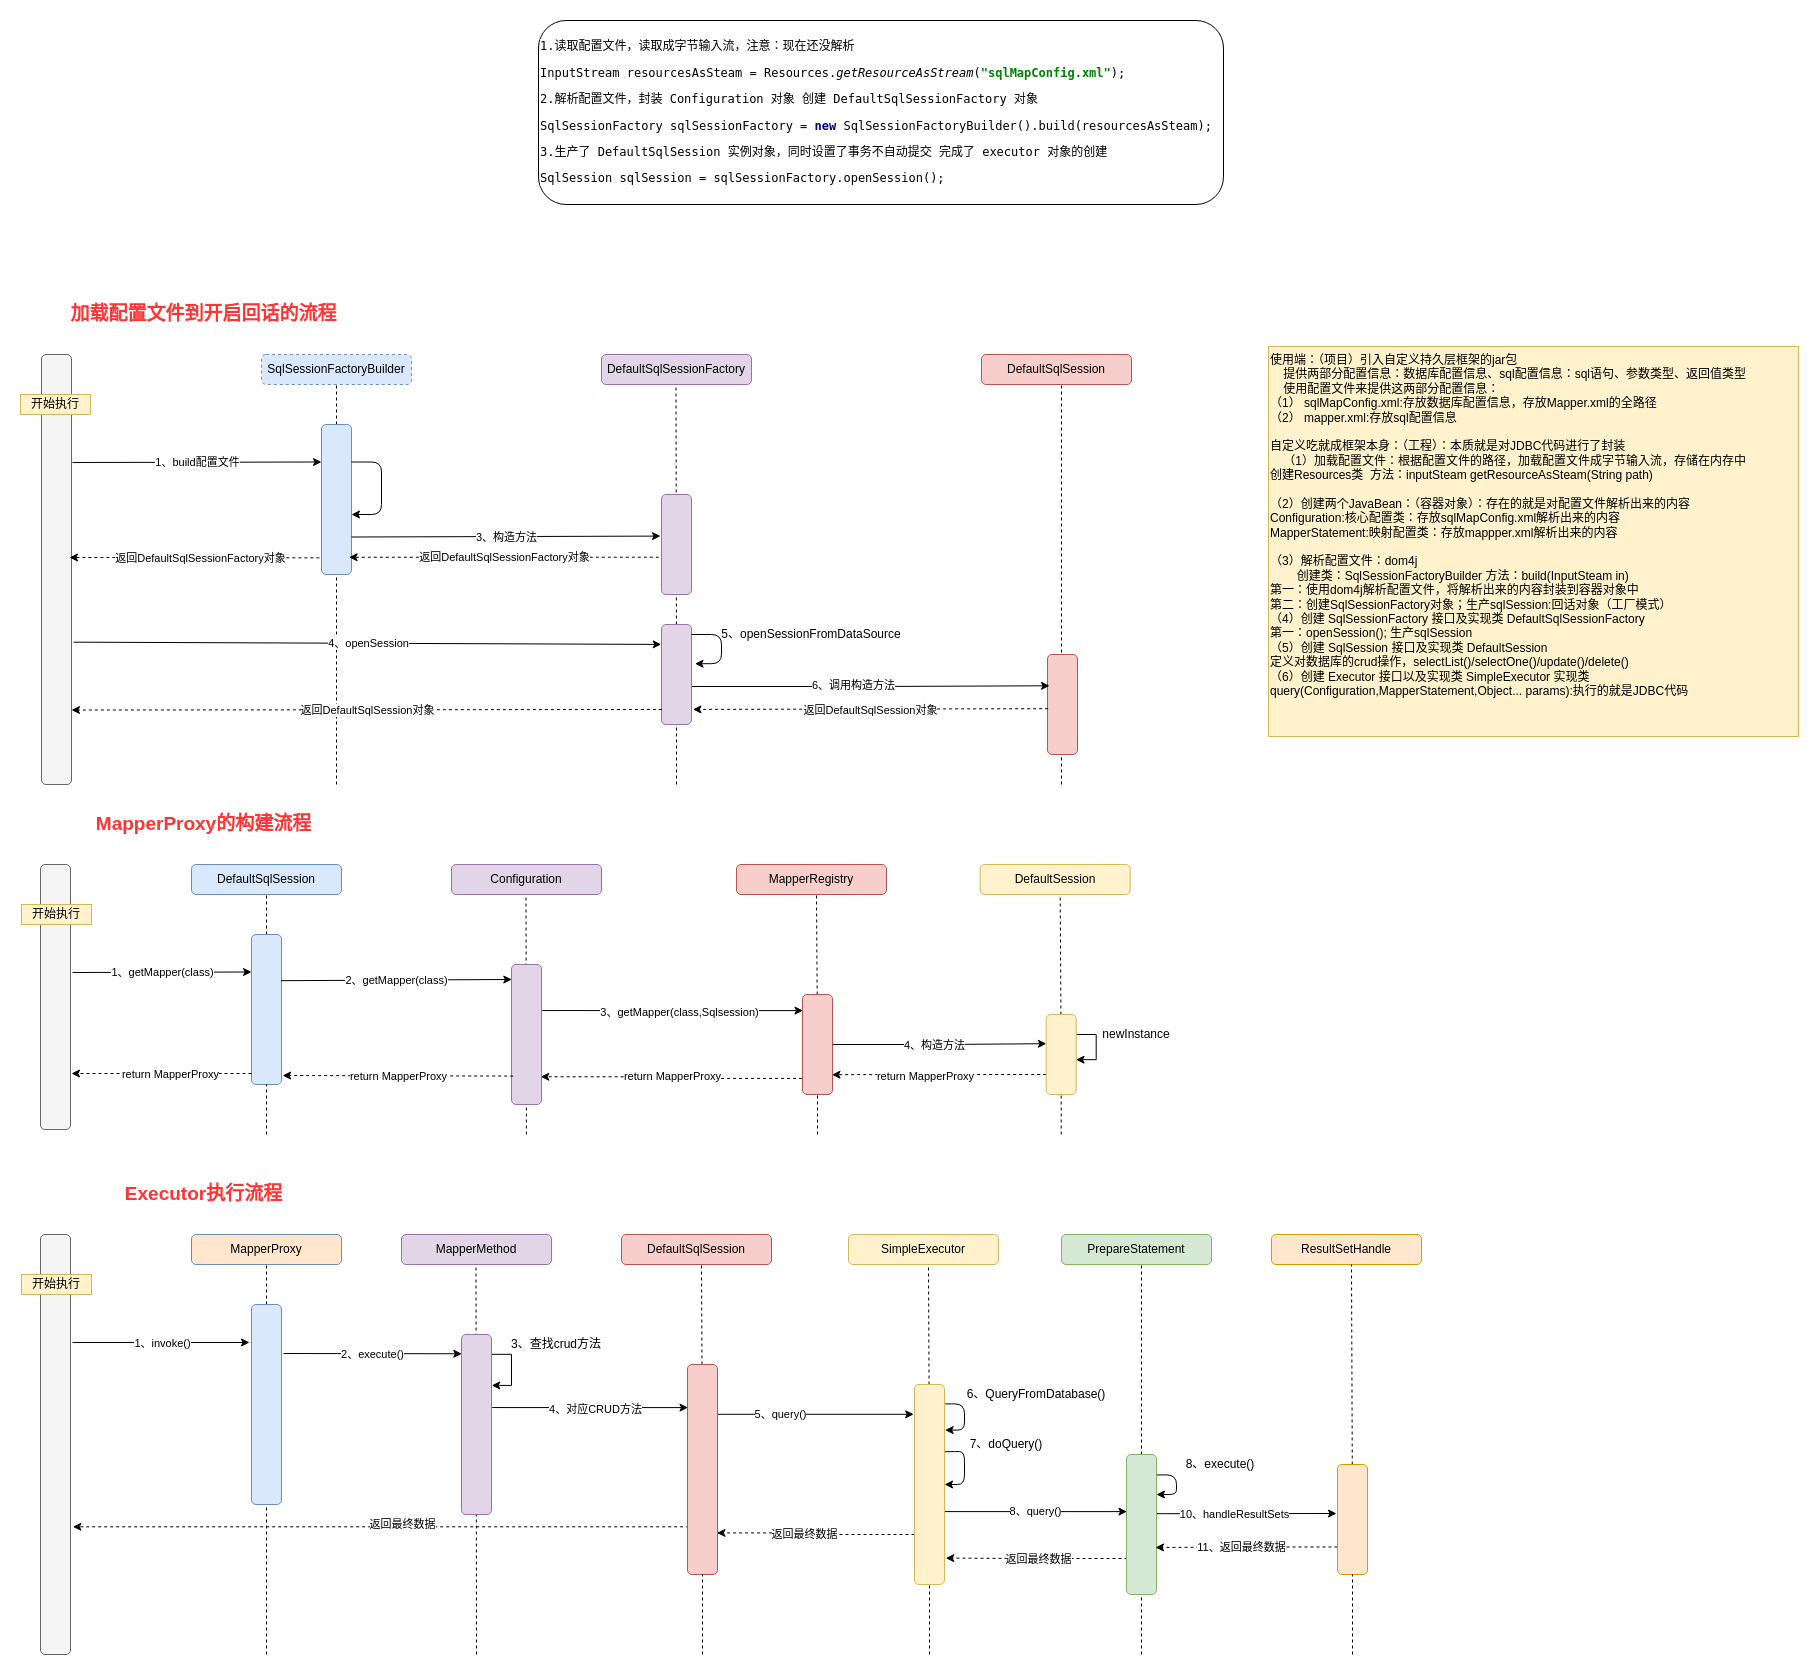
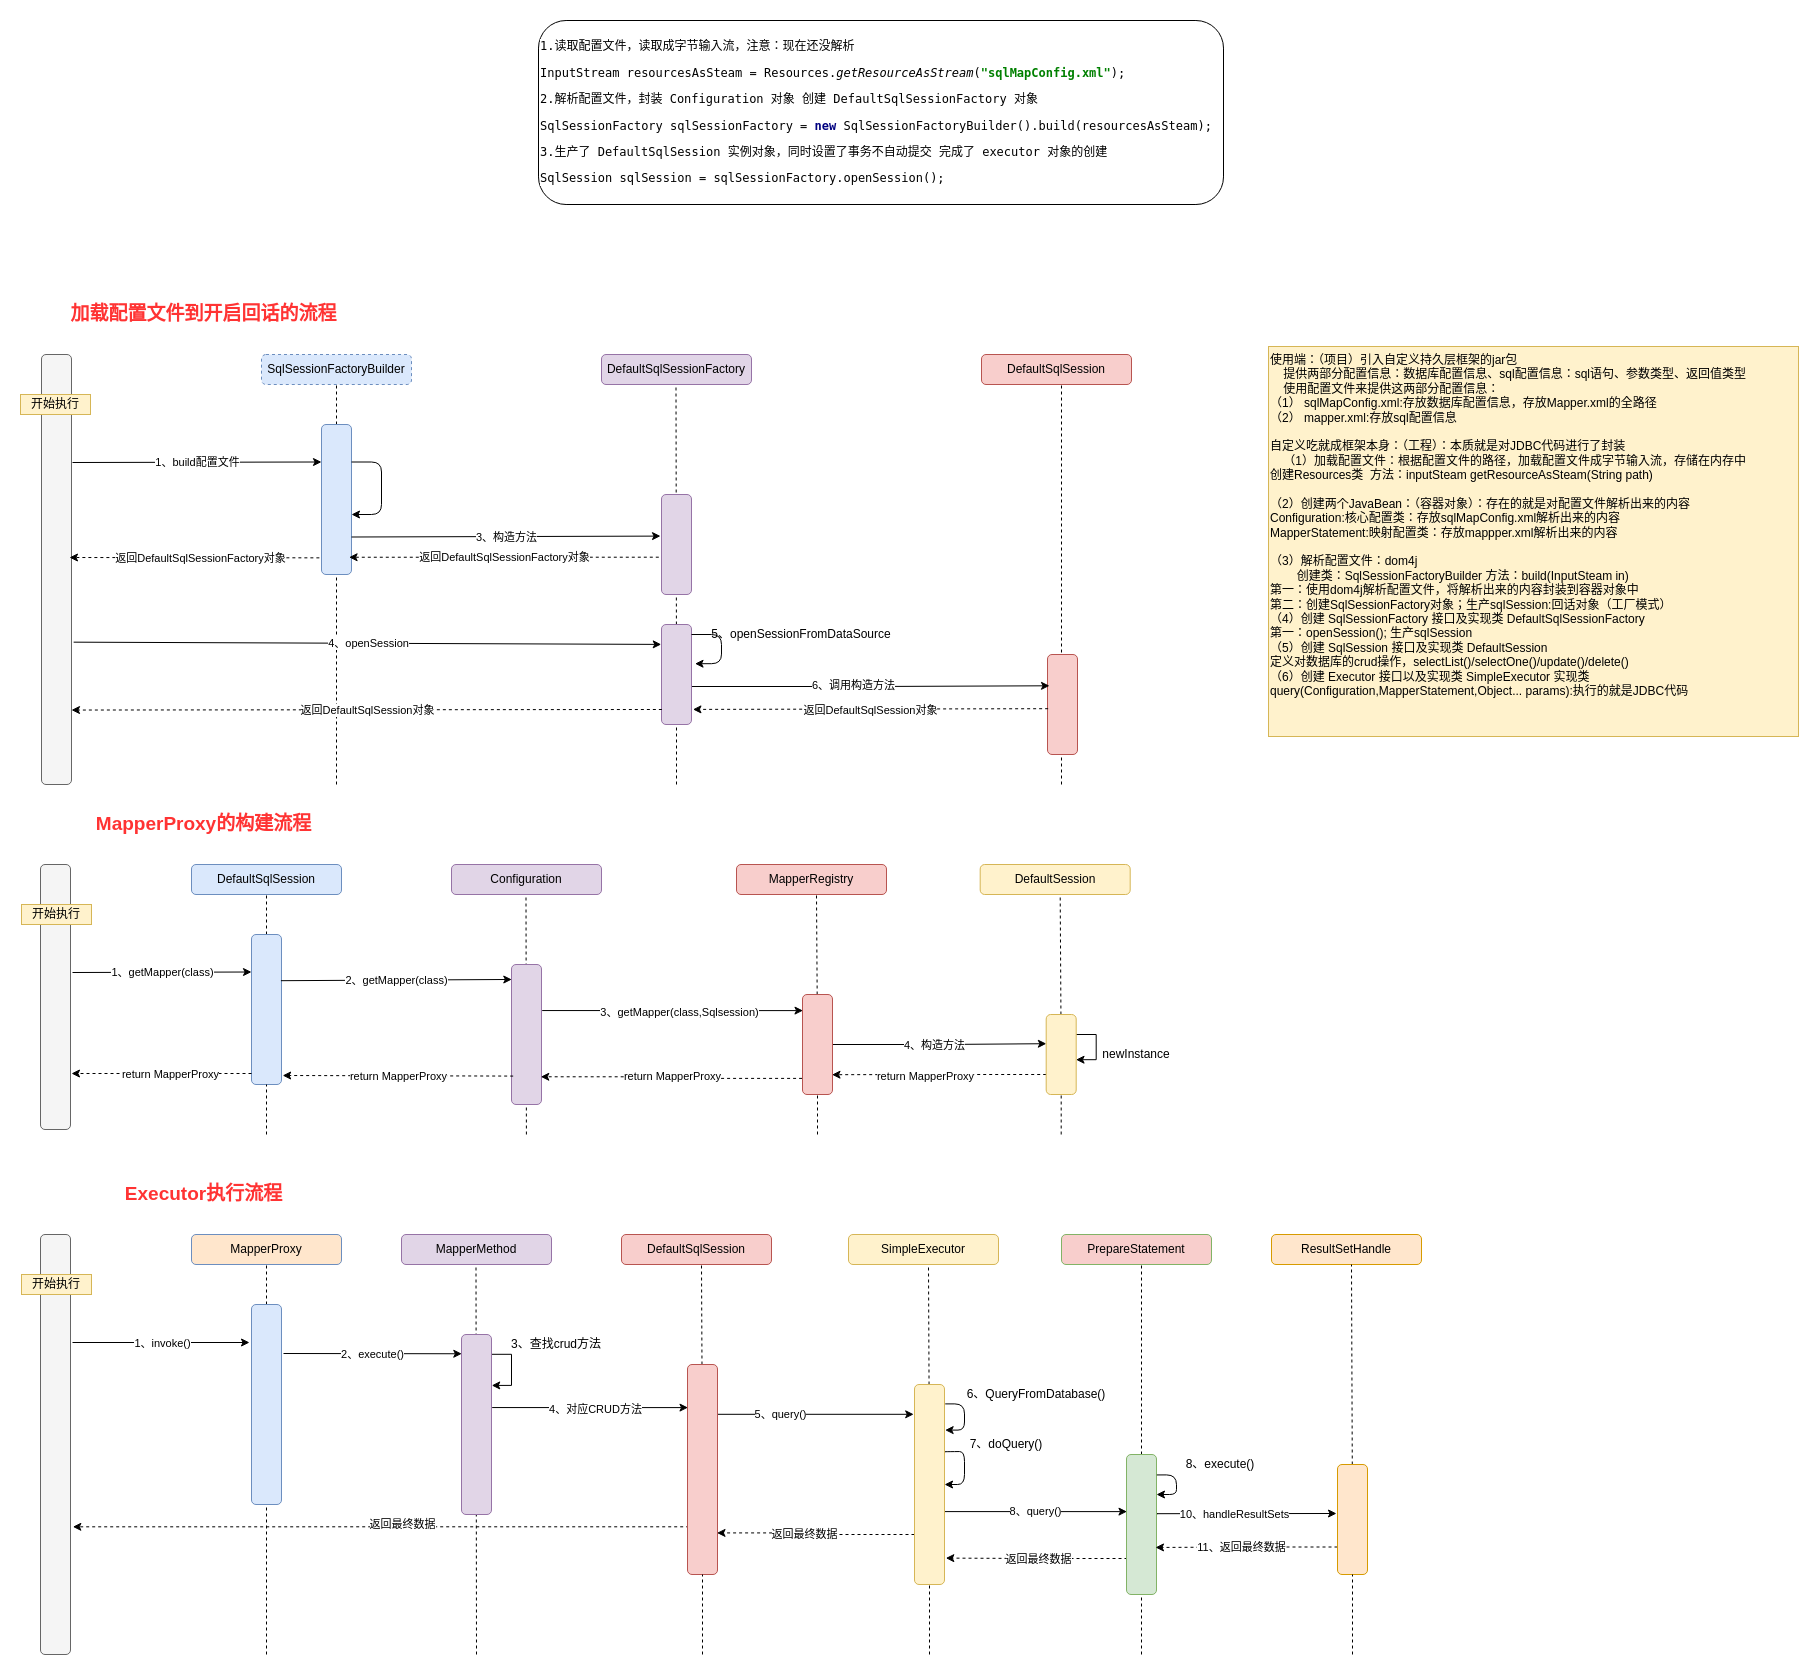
- <mxCell id="33" value="5、openSessionFromDataSource" style="text;html=1;strokeColor=none;fillColor=none;align=center;verticalAlign=middle;whiteSpace=wrap;rounded=0;" parent="1" vertex="1"><mxGeometry x="711" y="624" width="200" height="20" as="geometry" /></mxCell>
+ <mxCell id="33" value="5、openSessionFromDataSource" style="text;html=1;strokeColor=none;fillColor=none;align=center;verticalAlign=middle;whiteSpace=wrap;rounded=0;" parent="1" vertex="1"><mxGeometry x="701" y="624" width="200" height="20" as="geometry" /></mxCell>
- <mxCell id="71" value="newInstance" style="text;html=1;strokeColor=none;fillColor=none;align=center;verticalAlign=middle;whiteSpace=wrap;rounded=0;" parent="1" vertex="1"><mxGeometry x="1101" y="1024" width="70" height="20" as="geometry" /></mxCell>
+ <mxCell id="71" value="newInstance" style="text;html=1;strokeColor=none;fillColor=none;align=center;verticalAlign=middle;whiteSpace=wrap;rounded=0;" parent="1" vertex="1"><mxGeometry x="1101" y="1044" width="70" height="20" as="geometry" /></mxCell>
- <mxCell id="108" value="PrepareStatement" style="rounded=1;whiteSpace=wrap;html=1;fillColor=#d5e8d4;strokeColor=#82b366;" parent="1" vertex="1"><mxGeometry x="1061" y="1234" width="150" height="30" as="geometry" /></mxCell>
+ <mxCell id="108" value="PrepareStatement" style="rounded=1;whiteSpace=wrap;html=1;fillColor=#f8cecc;strokeColor=#82b366;" parent="1" vertex="1"><mxGeometry x="1061" y="1234" width="150" height="30" as="geometry" /></mxCell>
